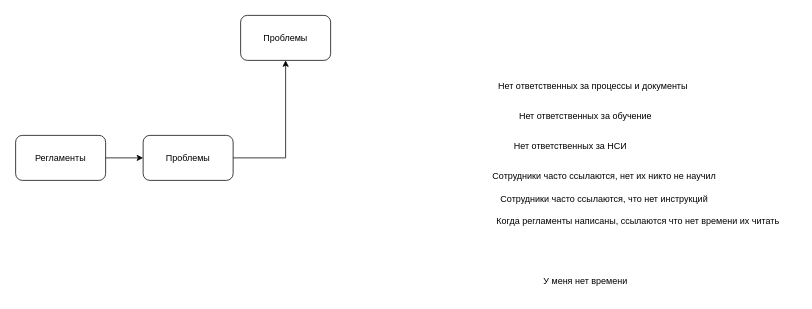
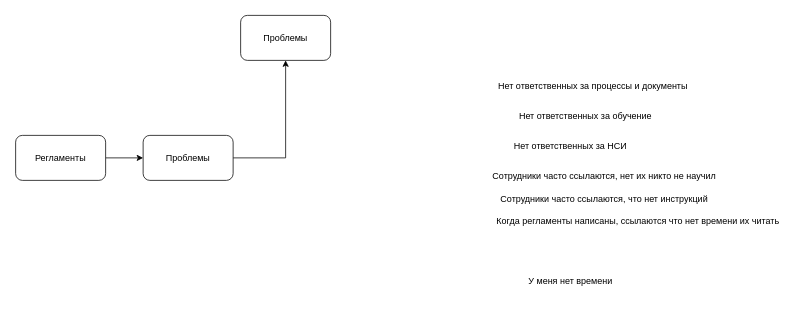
- <mxCell id="12" value="У меня нет времени" style="text;html=1;align=center;verticalAlign=middle;whiteSpace=wrap;rounded=0;" vertex="1" parent="1"><mxGeometry x="660" y="360" width="240" height="30" as="geometry" /></mxCell>
+ <mxCell id="12" value="У меня нет времени" style="text;html=1;align=center;verticalAlign=middle;whiteSpace=wrap;rounded=0;" vertex="1" parent="1"><mxGeometry x="640" y="360" width="240" height="30" as="geometry" /></mxCell>
